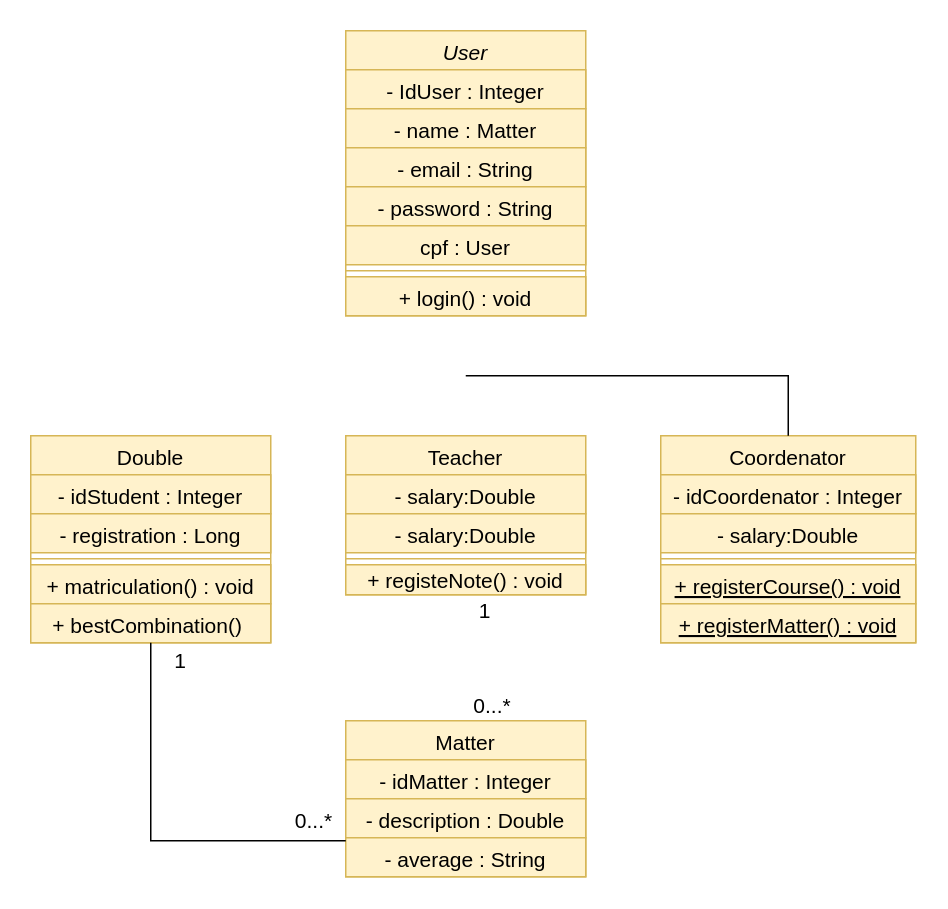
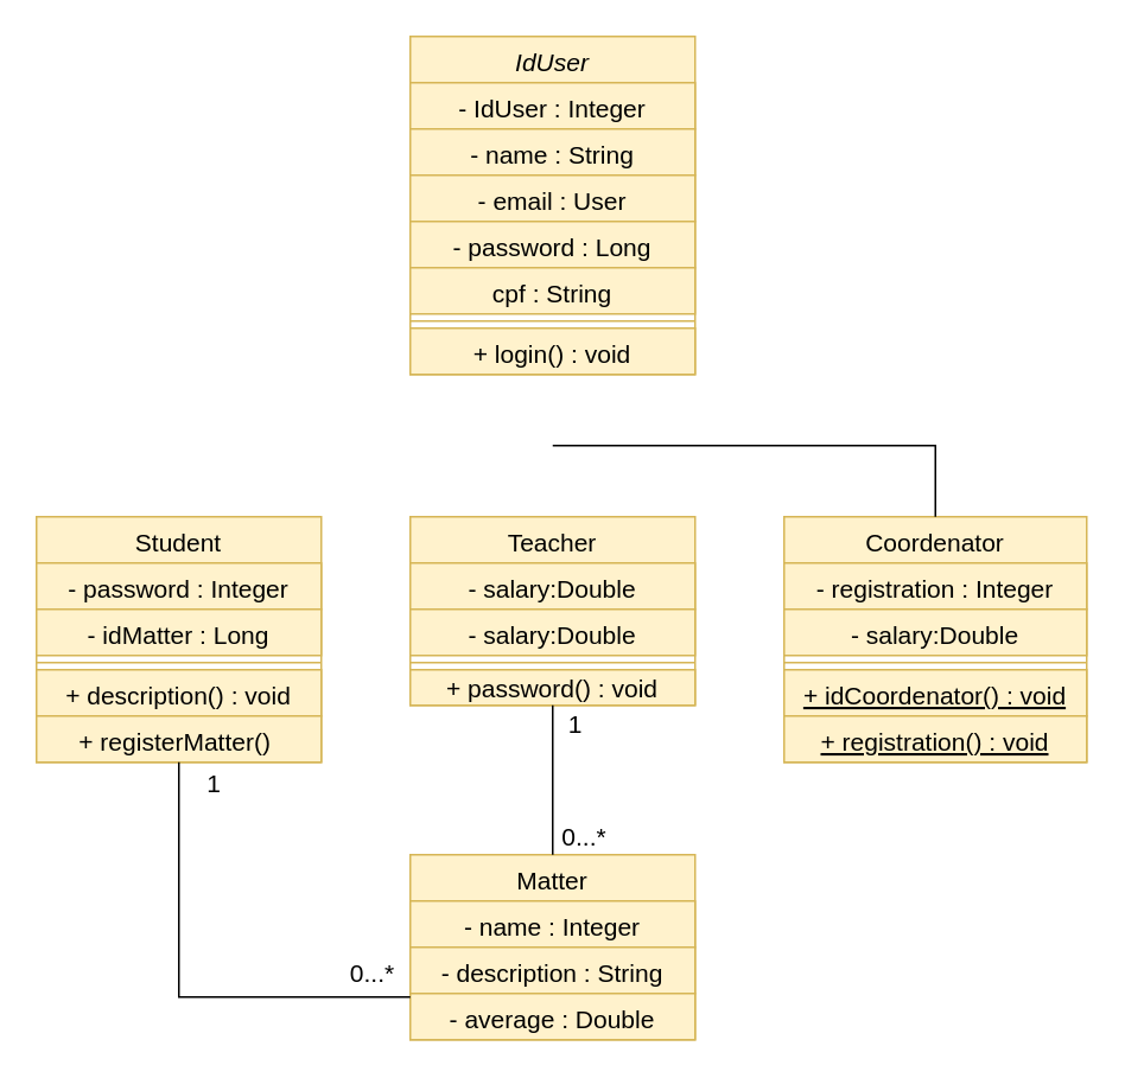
- <mxCell id="20" value="User" style="swimlane;fontStyle=2;align=center;verticalAlign=top;childLayout=stackLayout;horizontal=1;startSize=26;horizontalStack=0;resizeParent=1;resizeLast=0;collapsible=1;marginBottom=0;rounded=0;shadow=0;strokeWidth=1;fillColor=#fff2cc;strokeColor=#d6b656;fontFamily=Helvetica;labelBorderColor=none;labelBackgroundColor=none;fontSize=14;" parent="1" vertex="1"><mxGeometry x="230" y="20" width="160" height="190" as="geometry"><mxRectangle x="230" y="140" width="160" height="26" as="alternateBounds" /></mxGeometry></mxCell>
+ <mxCell id="20" value="IdUser" style="swimlane;fontStyle=2;align=center;verticalAlign=top;childLayout=stackLayout;horizontal=1;startSize=26;horizontalStack=0;resizeParent=1;resizeLast=0;collapsible=1;marginBottom=0;rounded=0;shadow=0;strokeWidth=1;fillColor=#fff2cc;strokeColor=#d6b656;fontFamily=Helvetica;labelBorderColor=none;labelBackgroundColor=none;fontSize=14;" parent="1" vertex="1"><mxGeometry x="230" y="20" width="160" height="190" as="geometry"><mxRectangle x="230" y="140" width="160" height="26" as="alternateBounds" /></mxGeometry></mxCell>
- <mxCell id="22" value="- name : Matter" style="text;align=center;verticalAlign=top;spacingLeft=4;spacingRight=4;overflow=hidden;rotatable=0;points=[[0,0.5],[1,0.5]];portConstraint=eastwest;rounded=0;shadow=0;fillColor=#fff2cc;strokeColor=#d6b656;fontFamily=Helvetica;labelBorderColor=none;labelBackgroundColor=none;fontSize=14;" parent="20" vertex="1"><mxGeometry y="52" width="160" height="26" as="geometry" /></mxCell>
+ <mxCell id="22" value="- name : String" style="text;align=center;verticalAlign=top;spacingLeft=4;spacingRight=4;overflow=hidden;rotatable=0;points=[[0,0.5],[1,0.5]];portConstraint=eastwest;rounded=0;shadow=0;fillColor=#fff2cc;strokeColor=#d6b656;fontFamily=Helvetica;labelBorderColor=none;labelBackgroundColor=none;fontSize=14;" parent="20" vertex="1"><mxGeometry y="52" width="160" height="26" as="geometry" /></mxCell>
- <mxCell id="23" value="- email : String&#10;&#10;" style="text;align=center;verticalAlign=top;spacingLeft=4;spacingRight=4;overflow=hidden;rotatable=0;points=[[0,0.5],[1,0.5]];portConstraint=eastwest;rounded=0;shadow=0;fillColor=#fff2cc;strokeColor=#d6b656;fontFamily=Helvetica;labelBorderColor=none;labelBackgroundColor=none;fontSize=14;" parent="20" vertex="1"><mxGeometry y="78" width="160" height="26" as="geometry" /></mxCell>
+ <mxCell id="23" value="- email : User&#10;&#10;" style="text;align=center;verticalAlign=top;spacingLeft=4;spacingRight=4;overflow=hidden;rotatable=0;points=[[0,0.5],[1,0.5]];portConstraint=eastwest;rounded=0;shadow=0;fillColor=#fff2cc;strokeColor=#d6b656;fontFamily=Helvetica;labelBorderColor=none;labelBackgroundColor=none;fontSize=14;" parent="20" vertex="1"><mxGeometry y="78" width="160" height="26" as="geometry" /></mxCell>
- <mxCell id="24" value="- password : String&#10;&#10;" style="text;align=center;verticalAlign=top;spacingLeft=4;spacingRight=4;overflow=hidden;rotatable=0;points=[[0,0.5],[1,0.5]];portConstraint=eastwest;rounded=0;shadow=0;fillColor=#fff2cc;strokeColor=#d6b656;fontFamily=Helvetica;labelBorderColor=none;labelBackgroundColor=none;fontSize=14;" parent="20" vertex="1"><mxGeometry y="104" width="160" height="26" as="geometry" /></mxCell>
+ <mxCell id="24" value="- password : Long&#10;&#10;" style="text;align=center;verticalAlign=top;spacingLeft=4;spacingRight=4;overflow=hidden;rotatable=0;points=[[0,0.5],[1,0.5]];portConstraint=eastwest;rounded=0;shadow=0;fillColor=#fff2cc;strokeColor=#d6b656;fontFamily=Helvetica;labelBorderColor=none;labelBackgroundColor=none;fontSize=14;" parent="20" vertex="1"><mxGeometry y="104" width="160" height="26" as="geometry" /></mxCell>
- <mxCell id="25" value="cpf : User&#10;&#10;" style="text;align=center;verticalAlign=top;spacingLeft=4;spacingRight=4;overflow=hidden;rotatable=0;points=[[0,0.5],[1,0.5]];portConstraint=eastwest;rounded=0;shadow=0;fillColor=#fff2cc;strokeColor=#d6b656;fontFamily=Helvetica;labelBorderColor=none;labelBackgroundColor=none;fontSize=14;" parent="20" vertex="1"><mxGeometry y="130" width="160" height="26" as="geometry" /></mxCell>
+ <mxCell id="25" value="cpf : String&#10;&#10;" style="text;align=center;verticalAlign=top;spacingLeft=4;spacingRight=4;overflow=hidden;rotatable=0;points=[[0,0.5],[1,0.5]];portConstraint=eastwest;rounded=0;shadow=0;fillColor=#fff2cc;strokeColor=#d6b656;fontFamily=Helvetica;labelBorderColor=none;labelBackgroundColor=none;fontSize=14;" parent="20" vertex="1"><mxGeometry y="130" width="160" height="26" as="geometry" /></mxCell>
- <mxCell id="2" value="Double" style="swimlane;fontStyle=0;align=center;verticalAlign=top;childLayout=stackLayout;horizontal=1;startSize=26;horizontalStack=0;resizeParent=1;resizeLast=0;collapsible=1;marginBottom=0;rounded=0;shadow=0;strokeWidth=1;fillColor=#fff2cc;strokeColor=#d6b656;fontFamily=Helvetica;labelBorderColor=none;labelBackgroundColor=none;fontSize=14;" parent="1" vertex="1"><mxGeometry x="20" y="290" width="160" height="138" as="geometry"><mxRectangle x="130" y="380" width="160" height="26" as="alternateBounds" /></mxGeometry></mxCell>
+ <mxCell id="2" value="Student" style="swimlane;fontStyle=0;align=center;verticalAlign=top;childLayout=stackLayout;horizontal=1;startSize=26;horizontalStack=0;resizeParent=1;resizeLast=0;collapsible=1;marginBottom=0;rounded=0;shadow=0;strokeWidth=1;fillColor=#fff2cc;strokeColor=#d6b656;fontFamily=Helvetica;labelBorderColor=none;labelBackgroundColor=none;fontSize=14;" parent="1" vertex="1"><mxGeometry x="20" y="290" width="160" height="138" as="geometry"><mxRectangle x="130" y="380" width="160" height="26" as="alternateBounds" /></mxGeometry></mxCell>
- <mxCell id="3" value="- idStudent : Integer&#10;" style="text;align=center;verticalAlign=top;spacingLeft=4;spacingRight=4;overflow=hidden;rotatable=0;points=[[0,0.5],[1,0.5]];portConstraint=eastwest;fillColor=#fff2cc;strokeColor=#d6b656;fontFamily=Helvetica;labelBorderColor=none;labelBackgroundColor=none;fontSize=14;" parent="2" vertex="1"><mxGeometry y="26" width="160" height="26" as="geometry" /></mxCell>
+ <mxCell id="3" value="- password : Integer&#10;" style="text;align=center;verticalAlign=top;spacingLeft=4;spacingRight=4;overflow=hidden;rotatable=0;points=[[0,0.5],[1,0.5]];portConstraint=eastwest;fillColor=#fff2cc;strokeColor=#d6b656;fontFamily=Helvetica;labelBorderColor=none;labelBackgroundColor=none;fontSize=14;" parent="2" vertex="1"><mxGeometry y="26" width="160" height="26" as="geometry" /></mxCell>
- <mxCell id="14" value="- idCoordenator : Integer" style="text;align=center;verticalAlign=top;spacingLeft=4;spacingRight=4;overflow=hidden;rotatable=0;points=[[0,0.5],[1,0.5]];portConstraint=eastwest;fillColor=#fff2cc;strokeColor=#d6b656;fontFamily=Helvetica;labelBorderColor=none;labelBackgroundColor=none;fontSize=14;" parent="13" vertex="1"><mxGeometry y="26" width="170" height="26" as="geometry" /></mxCell>
+ <mxCell id="14" value="- registration : Integer" style="text;align=center;verticalAlign=top;spacingLeft=4;spacingRight=4;overflow=hidden;rotatable=0;points=[[0,0.5],[1,0.5]];portConstraint=eastwest;fillColor=#fff2cc;strokeColor=#d6b656;fontFamily=Helvetica;labelBorderColor=none;labelBackgroundColor=none;fontSize=14;" parent="13" vertex="1"><mxGeometry y="26" width="170" height="26" as="geometry" /></mxCell>
- <mxCell id="4" value="- registration : Long&#10;" style="text;align=center;verticalAlign=top;spacingLeft=4;spacingRight=4;overflow=hidden;rotatable=0;points=[[0,0.5],[1,0.5]];portConstraint=eastwest;fillColor=#fff2cc;strokeColor=#d6b656;fontFamily=Helvetica;labelBorderColor=none;labelBackgroundColor=none;fontSize=14;" parent="2" vertex="1"><mxGeometry y="52" width="160" height="26" as="geometry" /></mxCell>
+ <mxCell id="4" value="- idMatter : Long&#10;" style="text;align=center;verticalAlign=top;spacingLeft=4;spacingRight=4;overflow=hidden;rotatable=0;points=[[0,0.5],[1,0.5]];portConstraint=eastwest;fillColor=#fff2cc;strokeColor=#d6b656;fontFamily=Helvetica;labelBorderColor=none;labelBackgroundColor=none;fontSize=14;" parent="2" vertex="1"><mxGeometry y="52" width="160" height="26" as="geometry" /></mxCell>
- <mxCell id="12" value="+ registeNote() : void" style="text;align=center;verticalAlign=middle;resizable=0;points=[];autosize=1;fillColor=#fff2cc;strokeColor=#d6b656;fontFamily=Helvetica;labelBorderColor=none;labelBackgroundColor=none;fontSize=14;" parent="8" vertex="1"><mxGeometry y="86" width="160" height="20" as="geometry" /></mxCell>
+ <mxCell id="12" value="+ password() : void" style="text;align=center;verticalAlign=middle;resizable=0;points=[];autosize=1;fillColor=#fff2cc;strokeColor=#d6b656;fontFamily=Helvetica;labelBorderColor=none;labelBackgroundColor=none;fontSize=14;" parent="8" vertex="1"><mxGeometry y="86" width="160" height="20" as="geometry" /></mxCell>
- <mxCell id="6" value="+ matriculation() : void" style="text;align=center;verticalAlign=top;spacingLeft=4;spacingRight=4;overflow=hidden;rotatable=0;points=[[0,0.5],[1,0.5]];portConstraint=eastwest;fontStyle=0;fillColor=#fff2cc;strokeColor=#d6b656;fontFamily=Helvetica;labelBorderColor=none;labelBackgroundColor=none;fontSize=14;" parent="2" vertex="1"><mxGeometry y="86" width="160" height="26" as="geometry" /></mxCell>
+ <mxCell id="6" value="+ description() : void" style="text;align=center;verticalAlign=top;spacingLeft=4;spacingRight=4;overflow=hidden;rotatable=0;points=[[0,0.5],[1,0.5]];portConstraint=eastwest;fontStyle=0;fillColor=#fff2cc;strokeColor=#d6b656;fontFamily=Helvetica;labelBorderColor=none;labelBackgroundColor=none;fontSize=14;" parent="2" vertex="1"><mxGeometry y="86" width="160" height="26" as="geometry" /></mxCell>
- <mxCell id="17" value="+ registerCourse() : void" style="text;align=center;verticalAlign=top;spacingLeft=4;spacingRight=4;overflow=hidden;rotatable=0;points=[[0,0.5],[1,0.5]];portConstraint=eastwest;fontStyle=4;fillColor=#fff2cc;strokeColor=#d6b656;fontFamily=Helvetica;labelBorderColor=none;labelBackgroundColor=none;fontSize=14;" parent="13" vertex="1"><mxGeometry y="86" width="170" height="26" as="geometry" /></mxCell>
+ <mxCell id="17" value="+ idCoordenator() : void" style="text;align=center;verticalAlign=top;spacingLeft=4;spacingRight=4;overflow=hidden;rotatable=0;points=[[0,0.5],[1,0.5]];portConstraint=eastwest;fontStyle=4;fillColor=#fff2cc;strokeColor=#d6b656;fontFamily=Helvetica;labelBorderColor=none;labelBackgroundColor=none;fontSize=14;" parent="13" vertex="1"><mxGeometry y="86" width="170" height="26" as="geometry" /></mxCell>
- <mxCell id="7" value="+ bestCombination() " style="text;align=center;verticalAlign=top;spacingLeft=4;spacingRight=4;overflow=hidden;rotatable=0;points=[[0,0.5],[1,0.5]];portConstraint=eastwest;fillColor=#fff2cc;strokeColor=#d6b656;fontFamily=Helvetica;labelBorderColor=none;labelBackgroundColor=none;fontSize=14;" parent="2" vertex="1"><mxGeometry y="112" width="160" height="26" as="geometry" /></mxCell>
+ <mxCell id="7" value="+ registerMatter() " style="text;align=center;verticalAlign=top;spacingLeft=4;spacingRight=4;overflow=hidden;rotatable=0;points=[[0,0.5],[1,0.5]];portConstraint=eastwest;fillColor=#fff2cc;strokeColor=#d6b656;fontFamily=Helvetica;labelBorderColor=none;labelBackgroundColor=none;fontSize=14;" parent="2" vertex="1"><mxGeometry y="112" width="160" height="26" as="geometry" /></mxCell>
- <mxCell id="18" value="+ registerMatter() : void" style="text;align=center;verticalAlign=top;spacingLeft=4;spacingRight=4;overflow=hidden;rotatable=0;points=[[0,0.5],[1,0.5]];portConstraint=eastwest;fontStyle=4;fillColor=#fff2cc;strokeColor=#d6b656;fontFamily=Helvetica;labelBorderColor=none;labelBackgroundColor=none;fontSize=14;" parent="13" vertex="1"><mxGeometry y="112" width="170" height="26" as="geometry" /></mxCell>
+ <mxCell id="18" value="+ registration() : void" style="text;align=center;verticalAlign=top;spacingLeft=4;spacingRight=4;overflow=hidden;rotatable=0;points=[[0,0.5],[1,0.5]];portConstraint=eastwest;fontStyle=4;fillColor=#fff2cc;strokeColor=#d6b656;fontFamily=Helvetica;labelBorderColor=none;labelBackgroundColor=none;fontSize=14;" parent="13" vertex="1"><mxGeometry y="112" width="170" height="26" as="geometry" /></mxCell>
+ <mxCell id="33" value="" style="endArrow=none;html=1;labelBackgroundColor=none;strokeColor=#000000;fontFamily=Helvetica;fontSize=14;fontColor=none;align=center;entryX=0.5;entryY=1;entryDx=0;entryDy=0;exitX=0.5;exitY=0;exitDx=0;exitDy=0;" parent="1" source="28" target="8" edge="1"><mxGeometry width="50" height="50" relative="1" as="geometry"><mxPoint x="290" y="470" as="sourcePoint" /><mxPoint x="340" y="420" as="targetPoint" /></mxGeometry></mxCell>
- <mxCell id="29" value="- idMatter : Integer" style="text;align=center;verticalAlign=top;spacingLeft=4;spacingRight=4;overflow=hidden;rotatable=0;points=[[0,0.5],[1,0.5]];portConstraint=eastwest;fillColor=#fff2cc;strokeColor=#d6b656;fontFamily=Helvetica;labelBorderColor=none;labelBackgroundColor=none;fontSize=14;" parent="28" vertex="1"><mxGeometry y="26" width="160" height="26" as="geometry" /></mxCell>
+ <mxCell id="29" value="- name : Integer" style="text;align=center;verticalAlign=top;spacingLeft=4;spacingRight=4;overflow=hidden;rotatable=0;points=[[0,0.5],[1,0.5]];portConstraint=eastwest;fillColor=#fff2cc;strokeColor=#d6b656;fontFamily=Helvetica;labelBorderColor=none;labelBackgroundColor=none;fontSize=14;" parent="28" vertex="1"><mxGeometry y="26" width="160" height="26" as="geometry" /></mxCell>
- <mxCell id="30" value="- description : Double&#10;" style="text;align=center;verticalAlign=top;spacingLeft=4;spacingRight=4;overflow=hidden;rotatable=0;points=[[0,0.5],[1,0.5]];portConstraint=eastwest;fillColor=#fff2cc;strokeColor=#d6b656;fontFamily=Helvetica;labelBorderColor=none;labelBackgroundColor=none;fontSize=14;" parent="28" vertex="1"><mxGeometry y="52" width="160" height="26" as="geometry" /></mxCell>
+ <mxCell id="30" value="- description : String&#10;" style="text;align=center;verticalAlign=top;spacingLeft=4;spacingRight=4;overflow=hidden;rotatable=0;points=[[0,0.5],[1,0.5]];portConstraint=eastwest;fillColor=#fff2cc;strokeColor=#d6b656;fontFamily=Helvetica;labelBorderColor=none;labelBackgroundColor=none;fontSize=14;" parent="28" vertex="1"><mxGeometry y="52" width="160" height="26" as="geometry" /></mxCell>
- <mxCell id="31" value="- average : String" style="text;align=center;verticalAlign=top;spacingLeft=4;spacingRight=4;overflow=hidden;rotatable=0;points=[[0,0.5],[1,0.5]];portConstraint=eastwest;fillColor=#fff2cc;strokeColor=#d6b656;fontFamily=Helvetica;labelBorderColor=none;labelBackgroundColor=none;fontSize=14;" parent="28" vertex="1"><mxGeometry y="78" width="160" height="26" as="geometry" /></mxCell>
+ <mxCell id="31" value="- average : Double" style="text;align=center;verticalAlign=top;spacingLeft=4;spacingRight=4;overflow=hidden;rotatable=0;points=[[0,0.5],[1,0.5]];portConstraint=eastwest;fillColor=#fff2cc;strokeColor=#d6b656;fontFamily=Helvetica;labelBorderColor=none;labelBackgroundColor=none;fontSize=14;" parent="28" vertex="1"><mxGeometry y="78" width="160" height="26" as="geometry" /></mxCell>
